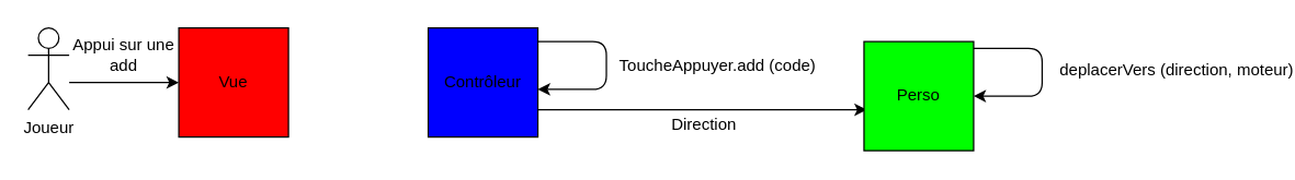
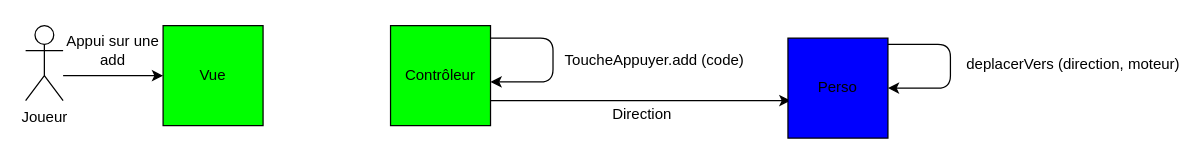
- <mxCell id="5" value="Vue" style="whiteSpace=wrap;html=1;aspect=fixed;fillColor=#FF0000;" vertex="1" parent="1"><mxGeometry x="130" y="20" width="80" height="80" as="geometry" /></mxCell>
+ <mxCell id="5" value="Vue" style="whiteSpace=wrap;html=1;aspect=fixed;fillColor=#00ff00;" vertex="1" parent="1"><mxGeometry x="130" y="20" width="80" height="80" as="geometry" /></mxCell>
- <mxCell id="6" value="Contrôleur" style="whiteSpace=wrap;html=1;aspect=fixed;fillColor=#0000ff;" vertex="1" parent="1"><mxGeometry x="312" y="20" width="80" height="80" as="geometry" /></mxCell>
+ <mxCell id="6" value="Contrôleur" style="whiteSpace=wrap;html=1;aspect=fixed;fillColor=#00FF00;" vertex="1" parent="1"><mxGeometry x="312" y="20" width="80" height="80" as="geometry" /></mxCell>
- <mxCell id="11" value="Perso" style="whiteSpace=wrap;html=1;aspect=fixed;fillColor=#00ff00;" vertex="1" parent="1"><mxGeometry x="630" y="30" width="80" height="80" as="geometry" /></mxCell>
+ <mxCell id="11" value="Perso" style="whiteSpace=wrap;html=1;aspect=fixed;fillColor=#0000FF;" vertex="1" parent="1"><mxGeometry x="630" y="30" width="80" height="80" as="geometry" /></mxCell>
